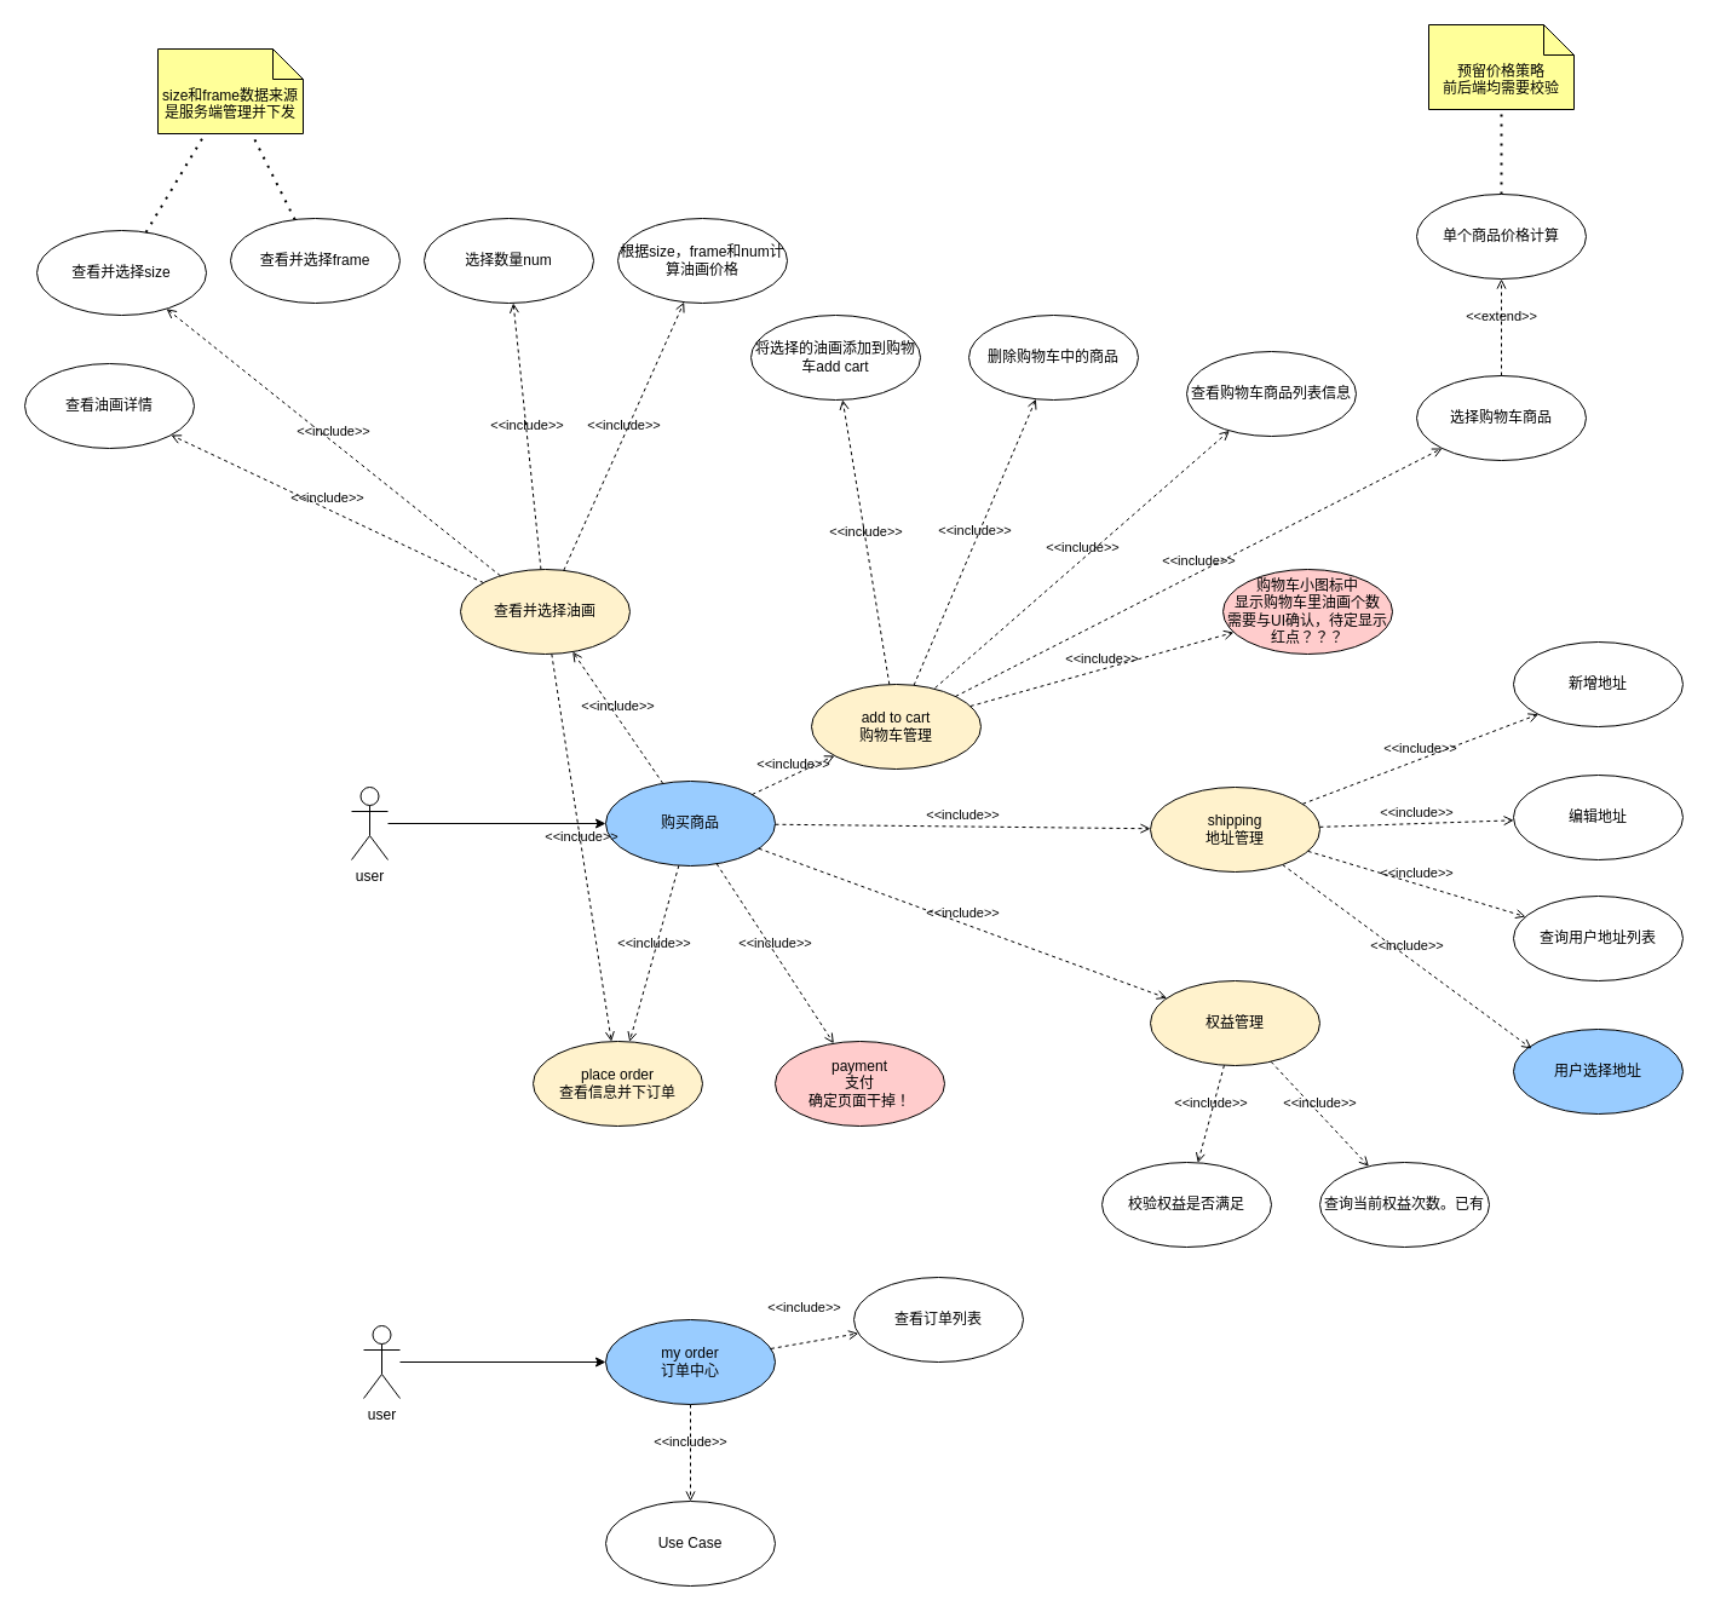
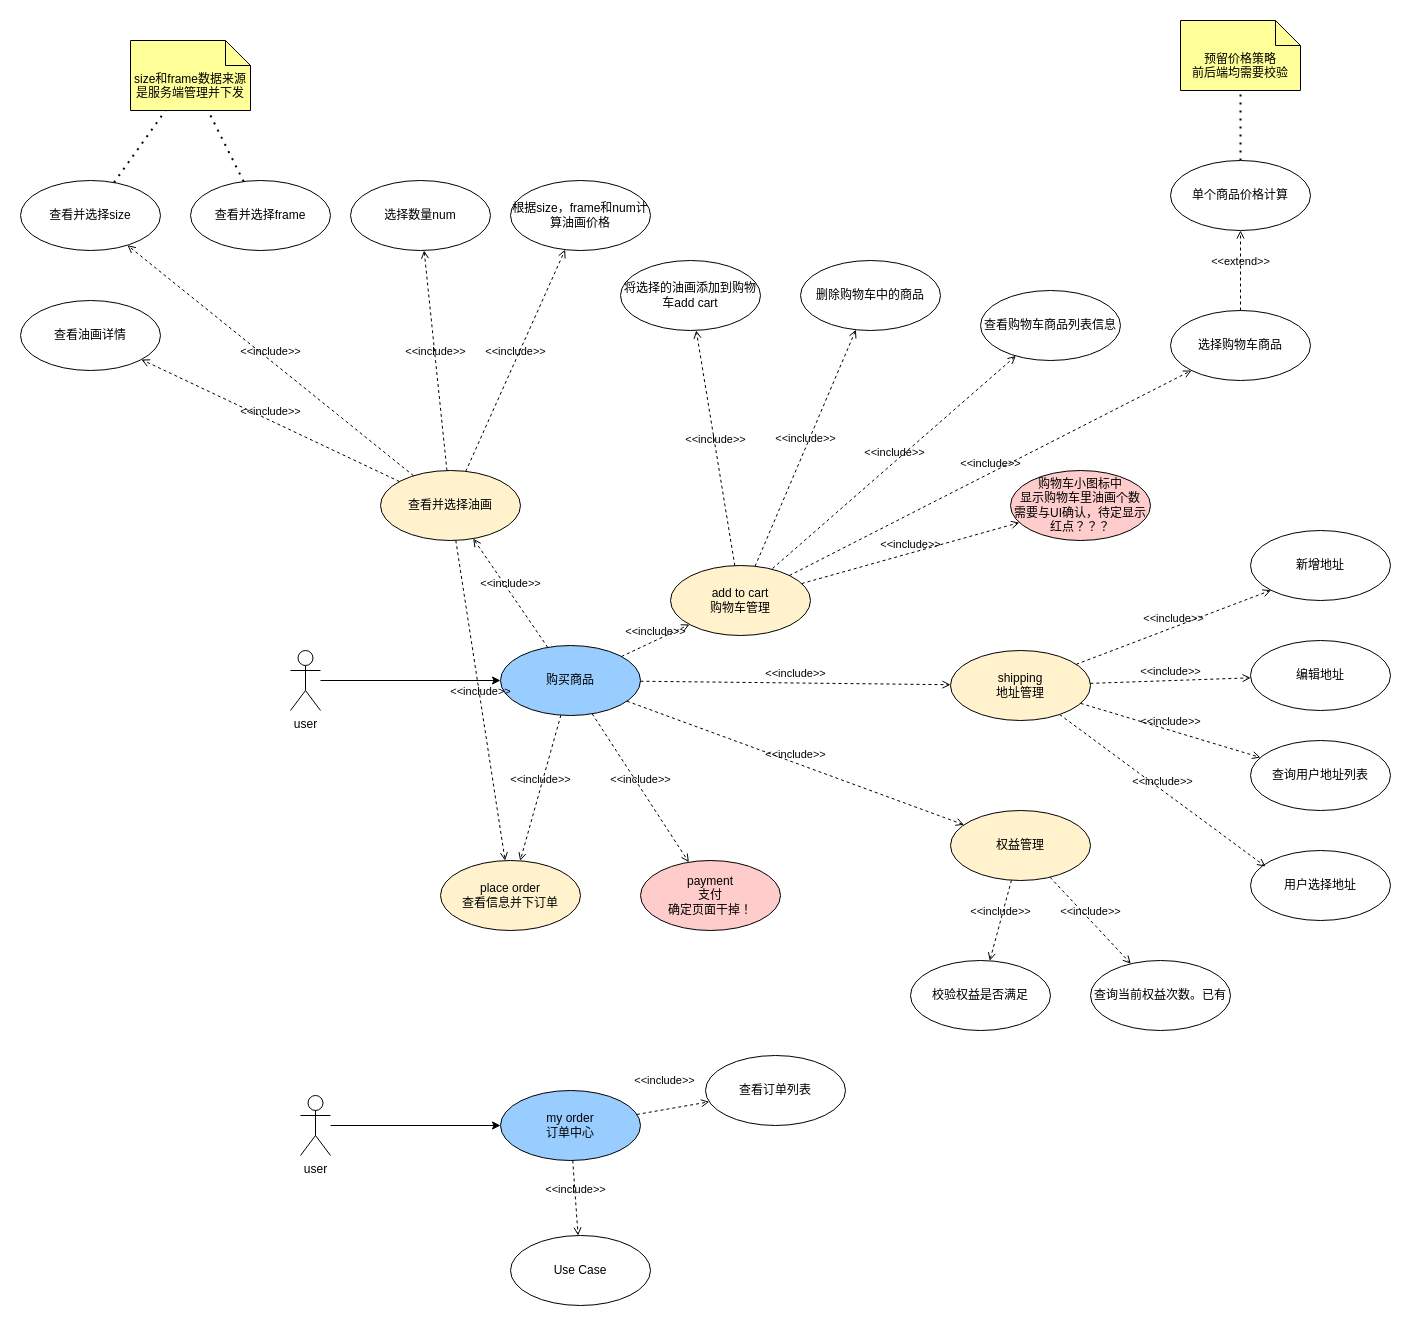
- <mxCell id="20" value="查看并选择size" style="ellipse;whiteSpace=wrap;html=1;" parent="1" vertex="1"><mxGeometry x="30" y="190" width="140" height="70" as="geometry" /></mxCell>
+ <mxCell id="20" value="查看并选择size" style="ellipse;whiteSpace=wrap;html=1;" parent="1" vertex="1"><mxGeometry x="20" y="180" width="140" height="70" as="geometry" /></mxCell>
- <mxCell id="42" value="用户选择地址" style="ellipse;whiteSpace=wrap;html=1;fillColor=#99ccff;" parent="1" vertex="1"><mxGeometry x="1250" y="850" width="140" height="70" as="geometry" /></mxCell>
+ <mxCell id="42" value="用户选择地址" style="ellipse;whiteSpace=wrap;html=1;" parent="1" vertex="1"><mxGeometry x="1250" y="850" width="140" height="70" as="geometry" /></mxCell>
- <mxCell id="51" value="Use Case" style="ellipse;whiteSpace=wrap;html=1;" parent="1" vertex="1"><mxGeometry x="500" y="1240" width="140" height="70" as="geometry" /></mxCell>
+ <mxCell id="51" value="Use Case" style="ellipse;whiteSpace=wrap;html=1;" parent="1" vertex="1"><mxGeometry x="510" y="1235" width="140" height="70" as="geometry" /></mxCell>
